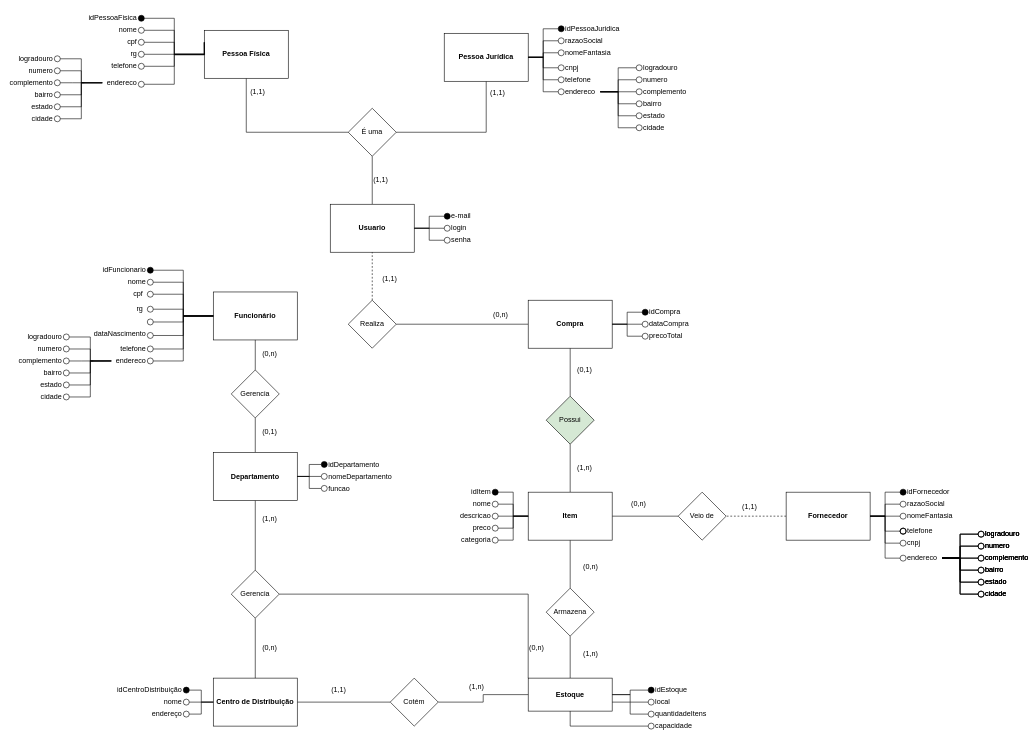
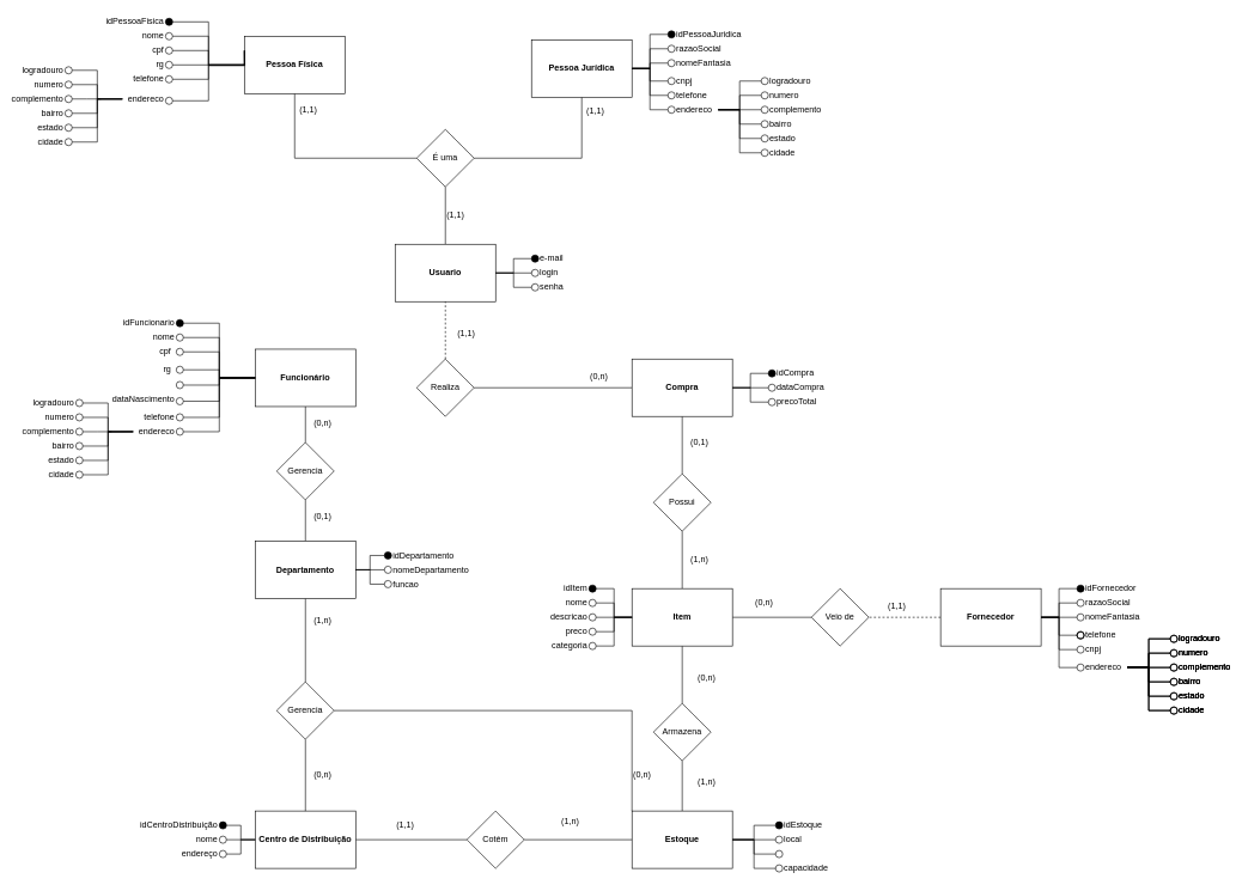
- <mxCell id="98" value="Possui" style="rhombus;whiteSpace=wrap;html=1;fillColor=#d5e8d4;" parent="1" vertex="1"><mxGeometry x="910" y="660" width="80" height="80" as="geometry" /></mxCell>
+ <mxCell id="98" value="Possui" style="rhombus;whiteSpace=wrap;html=1;" parent="1" vertex="1"><mxGeometry x="910" y="660" width="80" height="80" as="geometry" /></mxCell>
- <mxCell id="105" value="&lt;b&gt;Estoque&lt;/b&gt;" style="whiteSpace=wrap;html=1;align=center;" parent="1" vertex="1"><mxGeometry x="880" y="1130" width="140" height="55" as="geometry" /></mxCell>
+ <mxCell id="105" value="&lt;b&gt;Estoque&lt;/b&gt;" style="whiteSpace=wrap;html=1;align=center;" parent="1" vertex="1"><mxGeometry x="880" y="1130" width="140" height="80" as="geometry" /></mxCell>
- <mxCell id="114" value="quantidadeItens" style="text;html=1;strokeColor=none;fillColor=none;align=left;verticalAlign=middle;whiteSpace=wrap;rounded=0;" parent="1" vertex="1"><mxGeometry x="1090" y="1180" width="80" height="20" as="geometry" /></mxCell>
